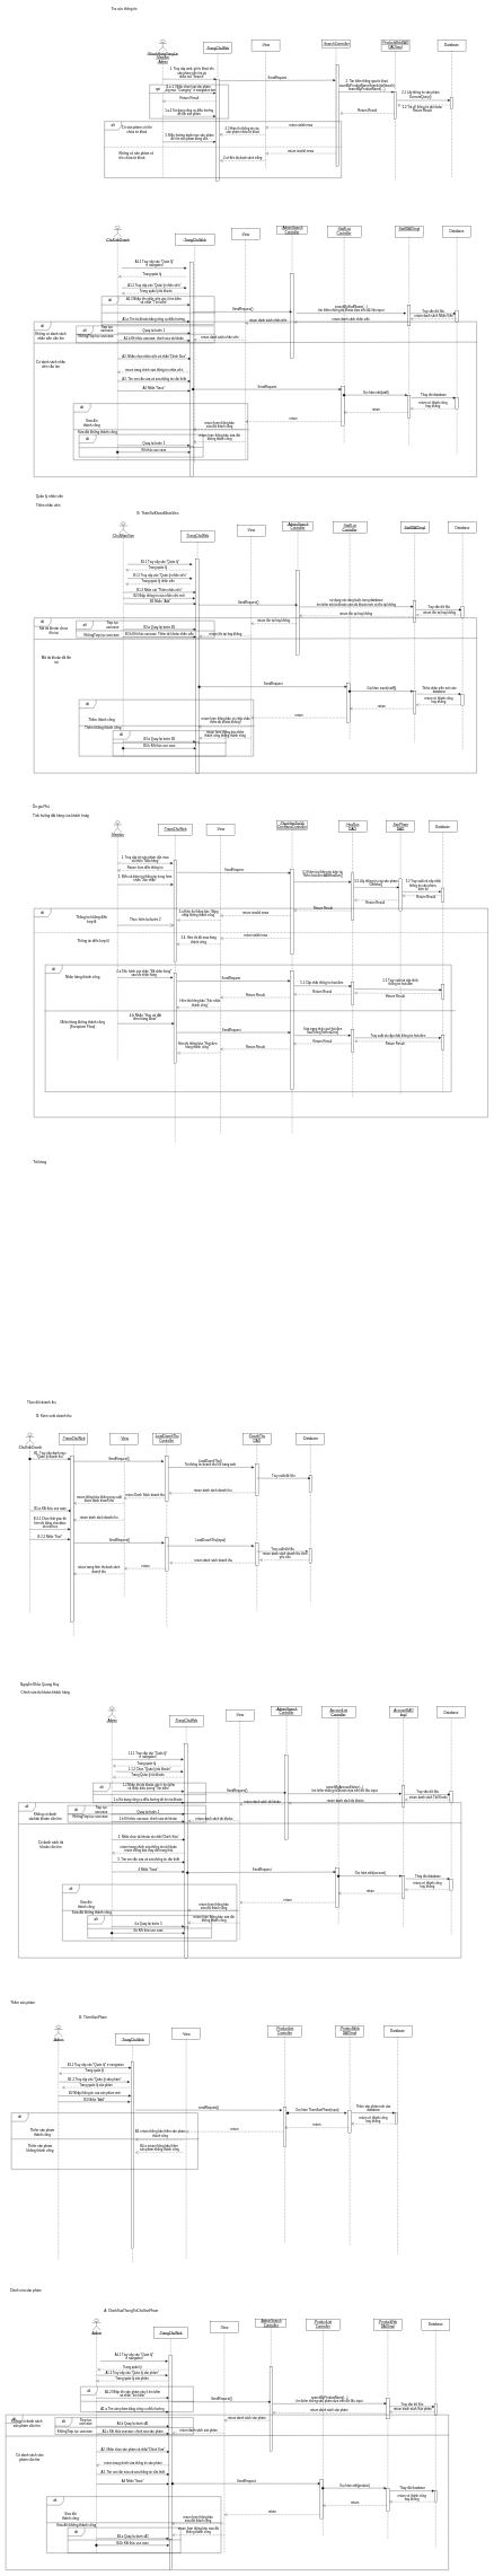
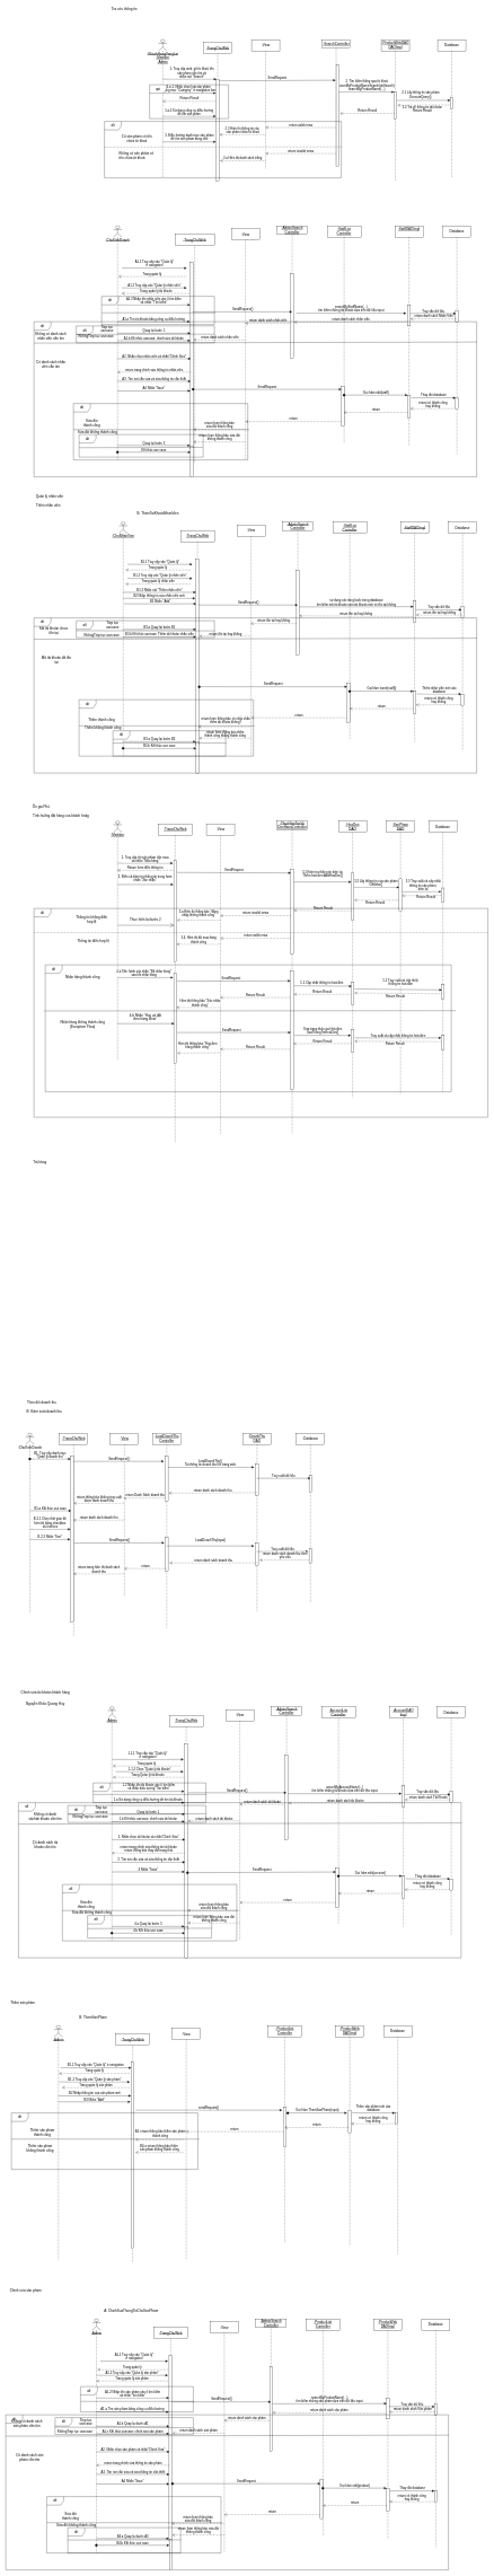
- <mxCell id="384" value="Có sản phẩm có tên chứa từ khoá" style="text;html=1;strokeColor=none;fillColor=none;align=center;verticalAlign=middle;whiteSpace=wrap;rounded=0;" vertex="1" parent="1"><mxGeometry x="420" y="440" width="130" height="40" as="geometry" /></mxCell>
+ <mxCell id="384" value="Có sản phẩm có tên chứa từ khoá" style="text;html=1;strokeColor=none;fillColor=none;align=center;verticalAlign=middle;whiteSpace=wrap;rounded=0;" vertex="1" parent="1"><mxGeometry x="420" y="470" width="130" height="40" as="geometry" /></mxCell>
- <mxCell id="183" value="B: Kiểm soát doanh thu" style="text;html=1;align=center;verticalAlign=middle;resizable=0;points=[];autosize=1;" vertex="1" parent="1"><mxGeometry x="120.84" y="5010" width="140" height="20" as="geometry" /></mxCell>
+ <mxCell id="183" value="B: Kiểm soát doanh thu" style="text;html=1;align=center;verticalAlign=middle;resizable=0;points=[];autosize=1;" vertex="1" parent="1"><mxGeometry x="85.84" y="4995" width="140" height="20" as="geometry" /></mxCell>
- <mxCell id="215" value="Nguyễn Khắc Quang Huy" style="text;html=1;align=center;verticalAlign=middle;resizable=0;points=[];autosize=1;" vertex="1" parent="1"><mxGeometry x="65" y="5960" width="150" height="20" as="geometry" /></mxCell>
+ <mxCell id="215" value="Nguyễn Khắc Quang Huy" style="text;html=1;align=center;verticalAlign=middle;resizable=0;points=[];autosize=1;" vertex="1" parent="1"><mxGeometry x="85" y="6030" width="150" height="20" as="geometry" /></mxCell>
- <mxCell id="264" value="Có danh sách tài khoản cần tìm" style="text;html=1;strokeColor=none;fillColor=none;align=center;verticalAlign=middle;whiteSpace=wrap;rounded=0;" vertex="1" parent="1"><mxGeometry x="120" y="6530" width="120" height="20" as="geometry" /></mxCell>
+ <mxCell id="264" value="Có danh sách tài khoản cần tìm" style="text;html=1;strokeColor=none;fillColor=none;align=center;verticalAlign=middle;whiteSpace=wrap;rounded=0;" vertex="1" parent="1"><mxGeometry x="100" y="6530" width="120" height="20" as="geometry" /></mxCell>
